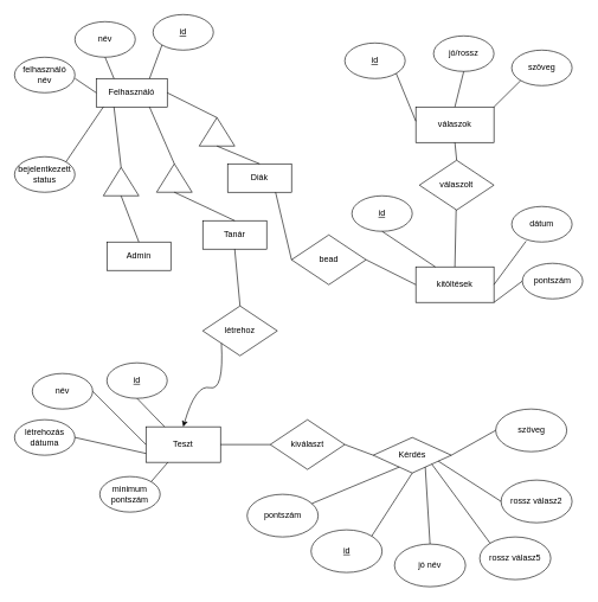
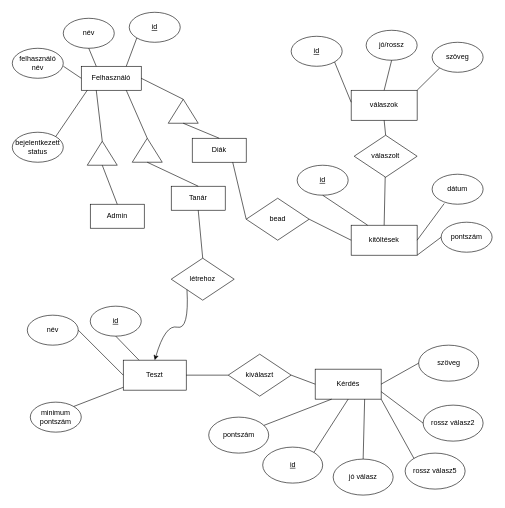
- <mxCell id="24" value="létrehozás dátuma" style="ellipse;whiteSpace=wrap;html=1;" parent="1" vertex="1"><mxGeometry x="20" y="590" width="85" height="50" as="geometry" /></mxCell>
- <mxCell id="33" value="" style="endArrow=none;html=1;rounded=0;entryX=0;entryY=0.75;entryDx=0;entryDy=0;exitX=1;exitY=0.5;exitDx=0;exitDy=0;" parent="1" source="24" target="3" edge="1"><mxGeometry width="50" height="50" relative="1" as="geometry"><mxPoint x="165" y="690" as="sourcePoint" /><mxPoint x="251" y="620" as="targetPoint" /></mxGeometry></mxCell>
- <mxCell id="35" value="Kérdés" style="rhombus;whiteSpace=wrap;html=1;" parent="1" vertex="1"><mxGeometry x="525" y="615" width="110" height="50" as="geometry" /></mxCell>
+ <mxCell id="35" value="Kérdés" style="rounded=0;whiteSpace=wrap;html=1;" parent="1" vertex="1"><mxGeometry x="525" y="615" width="110" height="50" as="geometry" /></mxCell>
- <mxCell id="27" value="minimum pontszám" style="ellipse;whiteSpace=wrap;html=1;" parent="1" vertex="1"><mxGeometry x="140" y="670" width="85" height="50" as="geometry" /></mxCell>
+ <mxCell id="27" value="minimum pontszám" style="ellipse;whiteSpace=wrap;html=1;" parent="1" vertex="1"><mxGeometry x="50" y="670" width="85" height="50" as="geometry" /></mxCell>
- <mxCell id="56" value="jó név" style="ellipse;whiteSpace=wrap;html=1;" parent="1" vertex="1"><mxGeometry x="555" y="765" width="100" height="60" as="geometry" /></mxCell>
+ <mxCell id="56" value="jó válasz" style="ellipse;whiteSpace=wrap;html=1;" parent="1" vertex="1"><mxGeometry x="555" y="765" width="100" height="60" as="geometry" /></mxCell>
